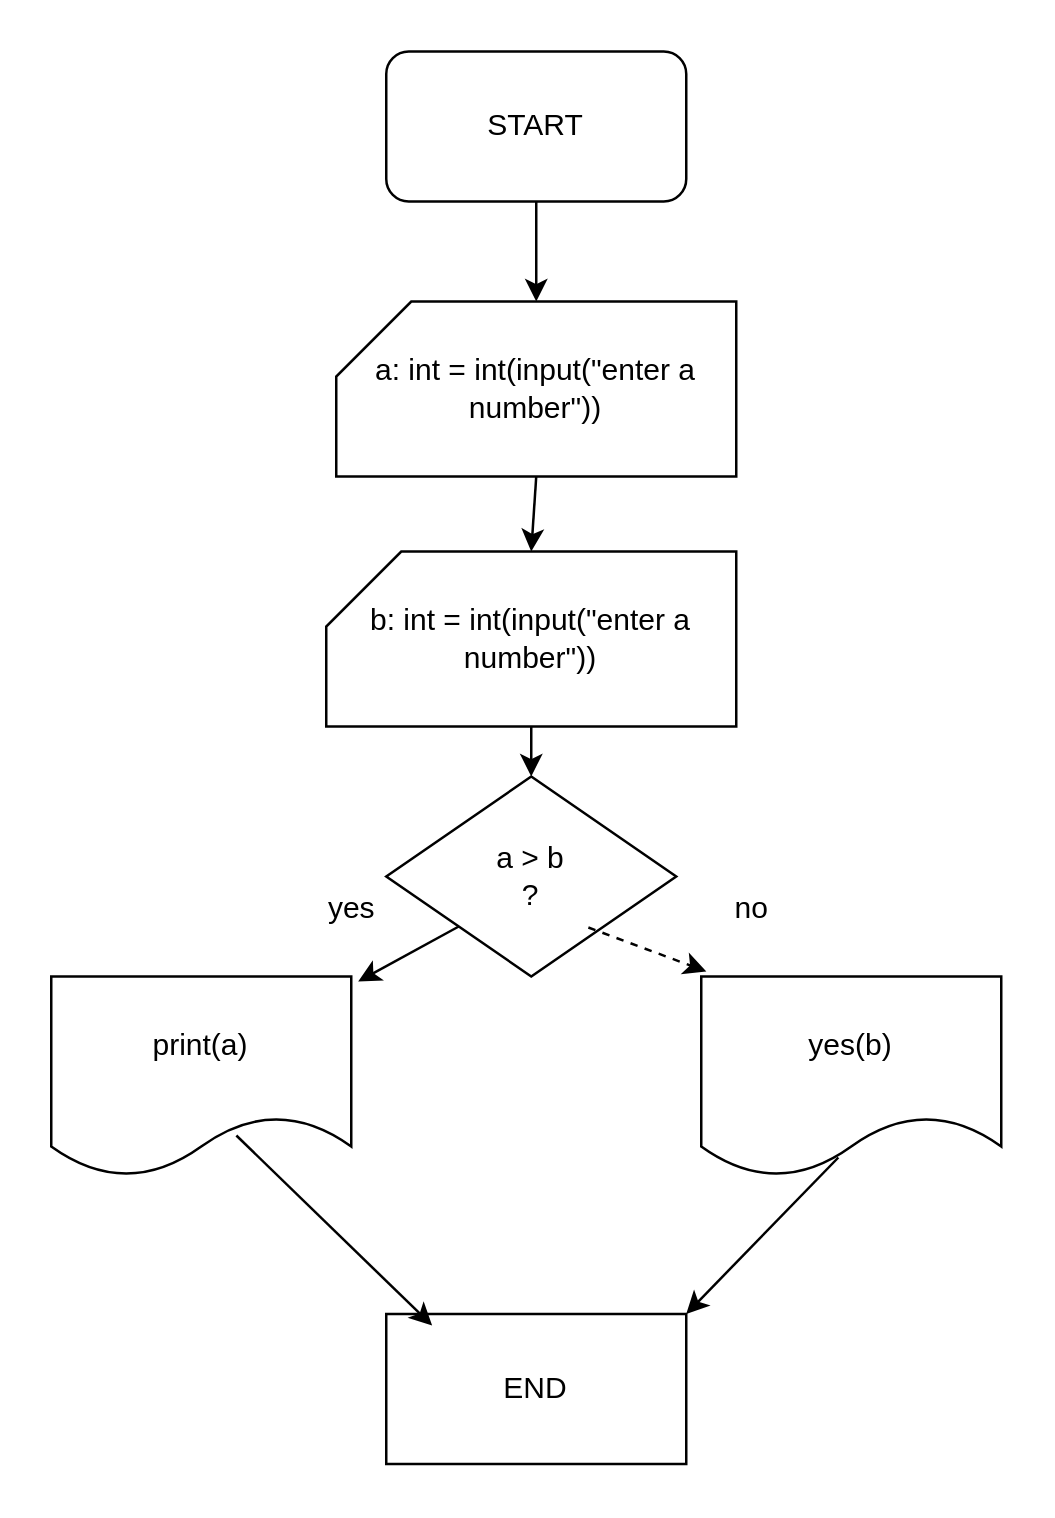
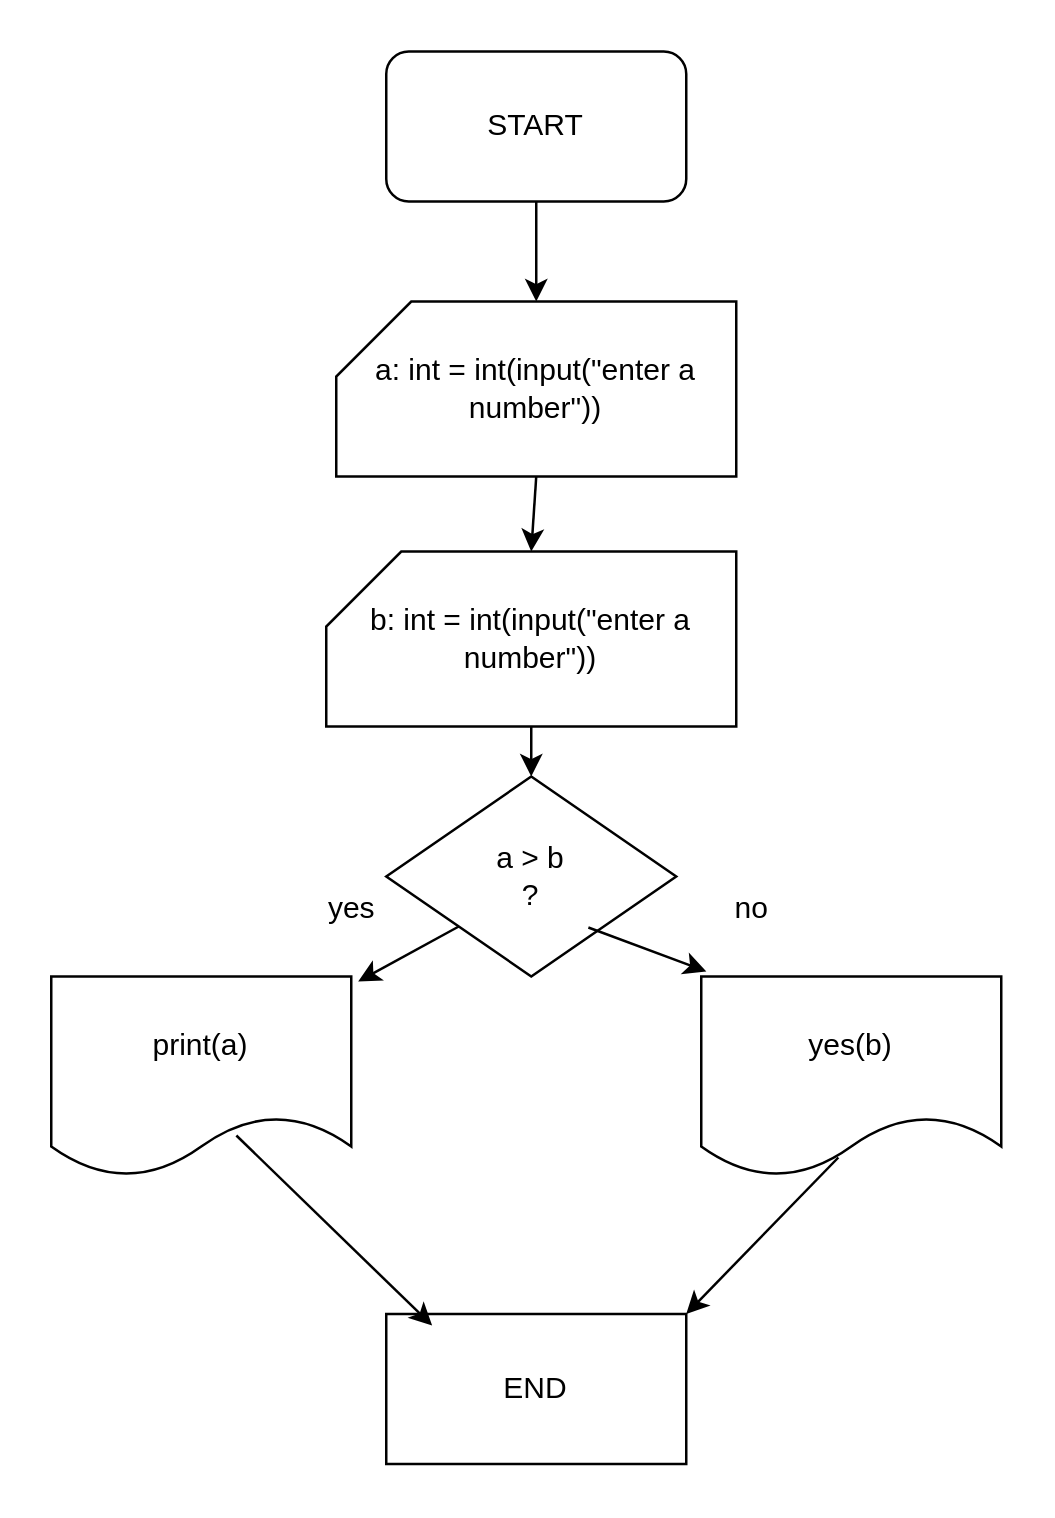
- <mxCell id="12" value="" style="endArrow=classic;html=1;rounded=0;exitX=0.697;exitY=0.755;exitDx=0;exitDy=0;exitPerimeter=0;entryX=0.017;entryY=-0.025;entryDx=0;entryDy=0;entryPerimeter=0;dashed=1;" parent="1" source="6" target="8" edge="1"><mxGeometry width="50" height="50" relative="1" as="geometry"><mxPoint x="190" y="320" as="sourcePoint" /><mxPoint x="240" y="270" as="targetPoint" /></mxGeometry></mxCell>
+ <mxCell id="12" value="" style="endArrow=classic;html=1;rounded=0;exitX=0.697;exitY=0.755;exitDx=0;exitDy=0;exitPerimeter=0;entryX=0.017;entryY=-0.025;entryDx=0;entryDy=0;entryPerimeter=0;" parent="1" source="6" target="8" edge="1"><mxGeometry width="50" height="50" relative="1" as="geometry"><mxPoint x="190" y="320" as="sourcePoint" /><mxPoint x="240" y="270" as="targetPoint" /></mxGeometry></mxCell>
